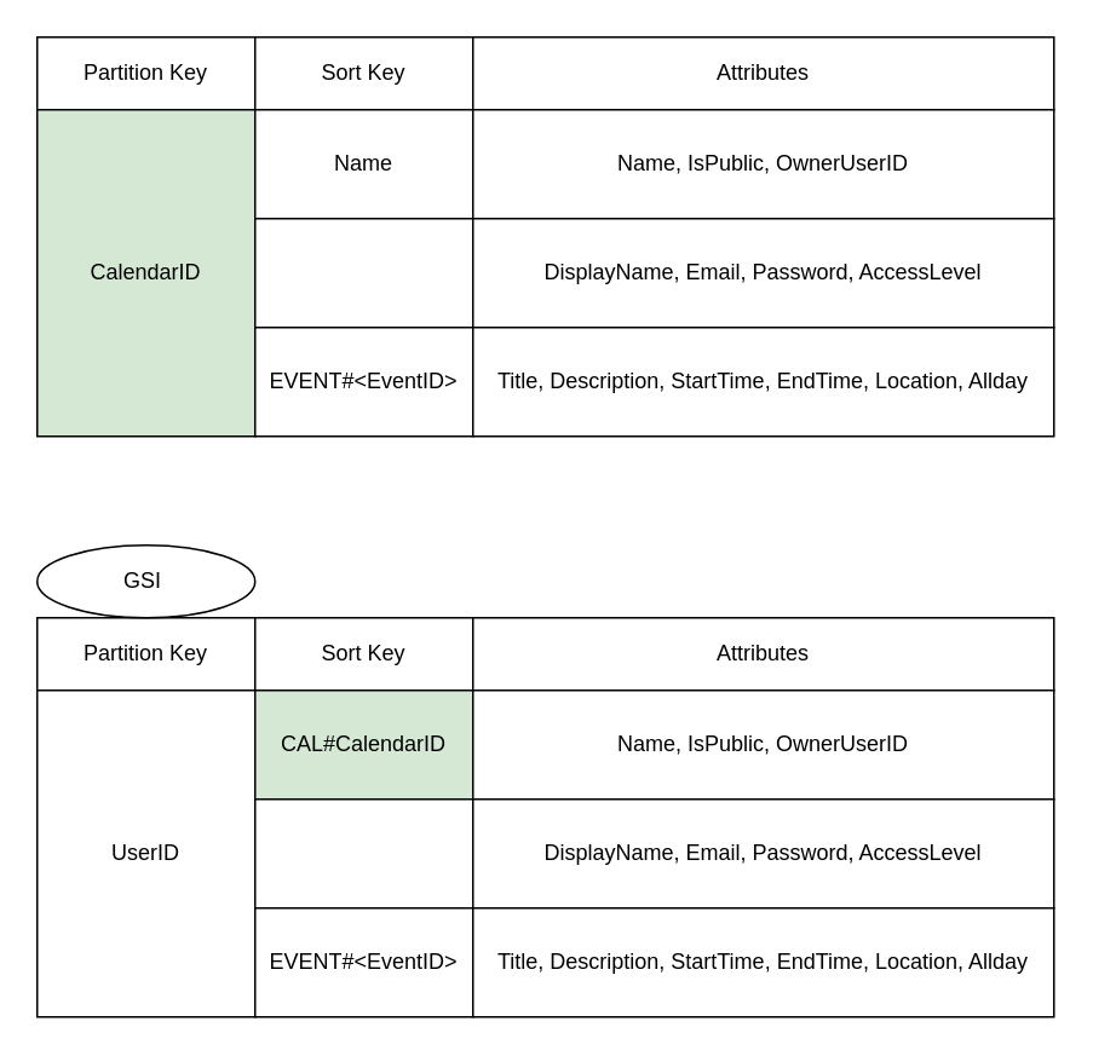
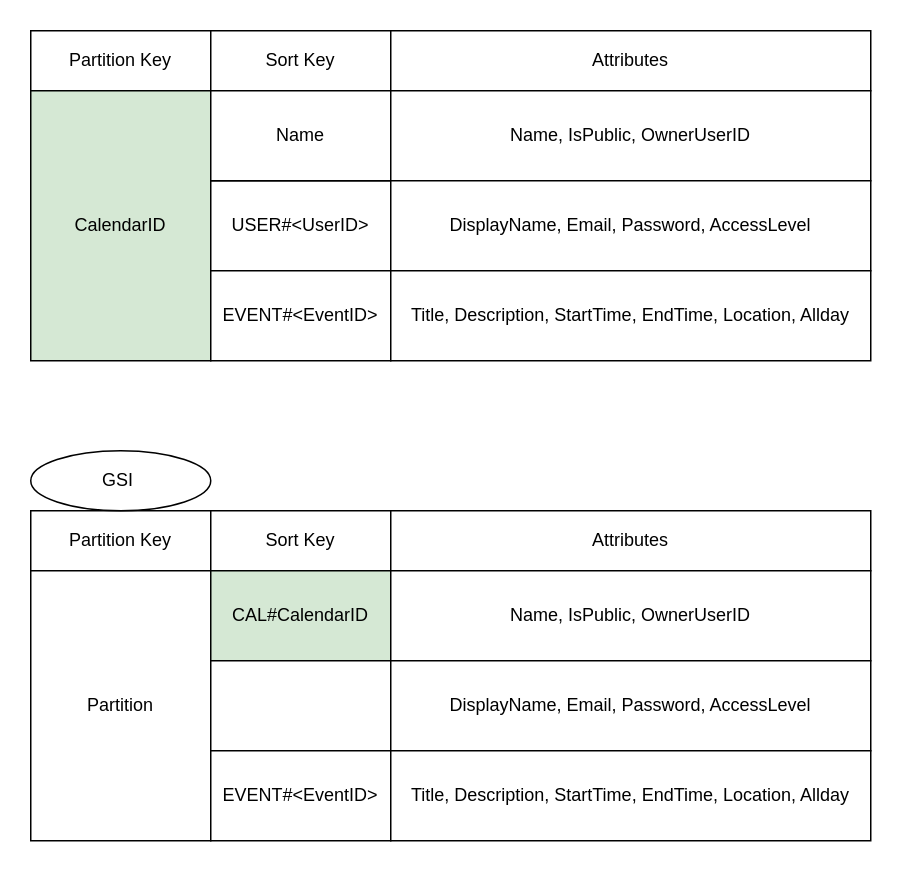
+ <mxCell id="5" value="USER#&amp;lt;UserID&amp;gt;" style="rounded=0;whiteSpace=wrap;html=1;" parent="1" vertex="1"><mxGeometry x="140" y="120" width="120" height="60" as="geometry" /></mxCell>
- <mxCell id="13" value="UserID" style="rounded=0;whiteSpace=wrap;html=1;" parent="1" vertex="1"><mxGeometry x="20" y="380" width="120" height="180" as="geometry" /></mxCell>
+ <mxCell id="13" value="Partition" style="rounded=0;whiteSpace=wrap;html=1;" parent="1" vertex="1"><mxGeometry x="20" y="380" width="120" height="180" as="geometry" /></mxCell>
